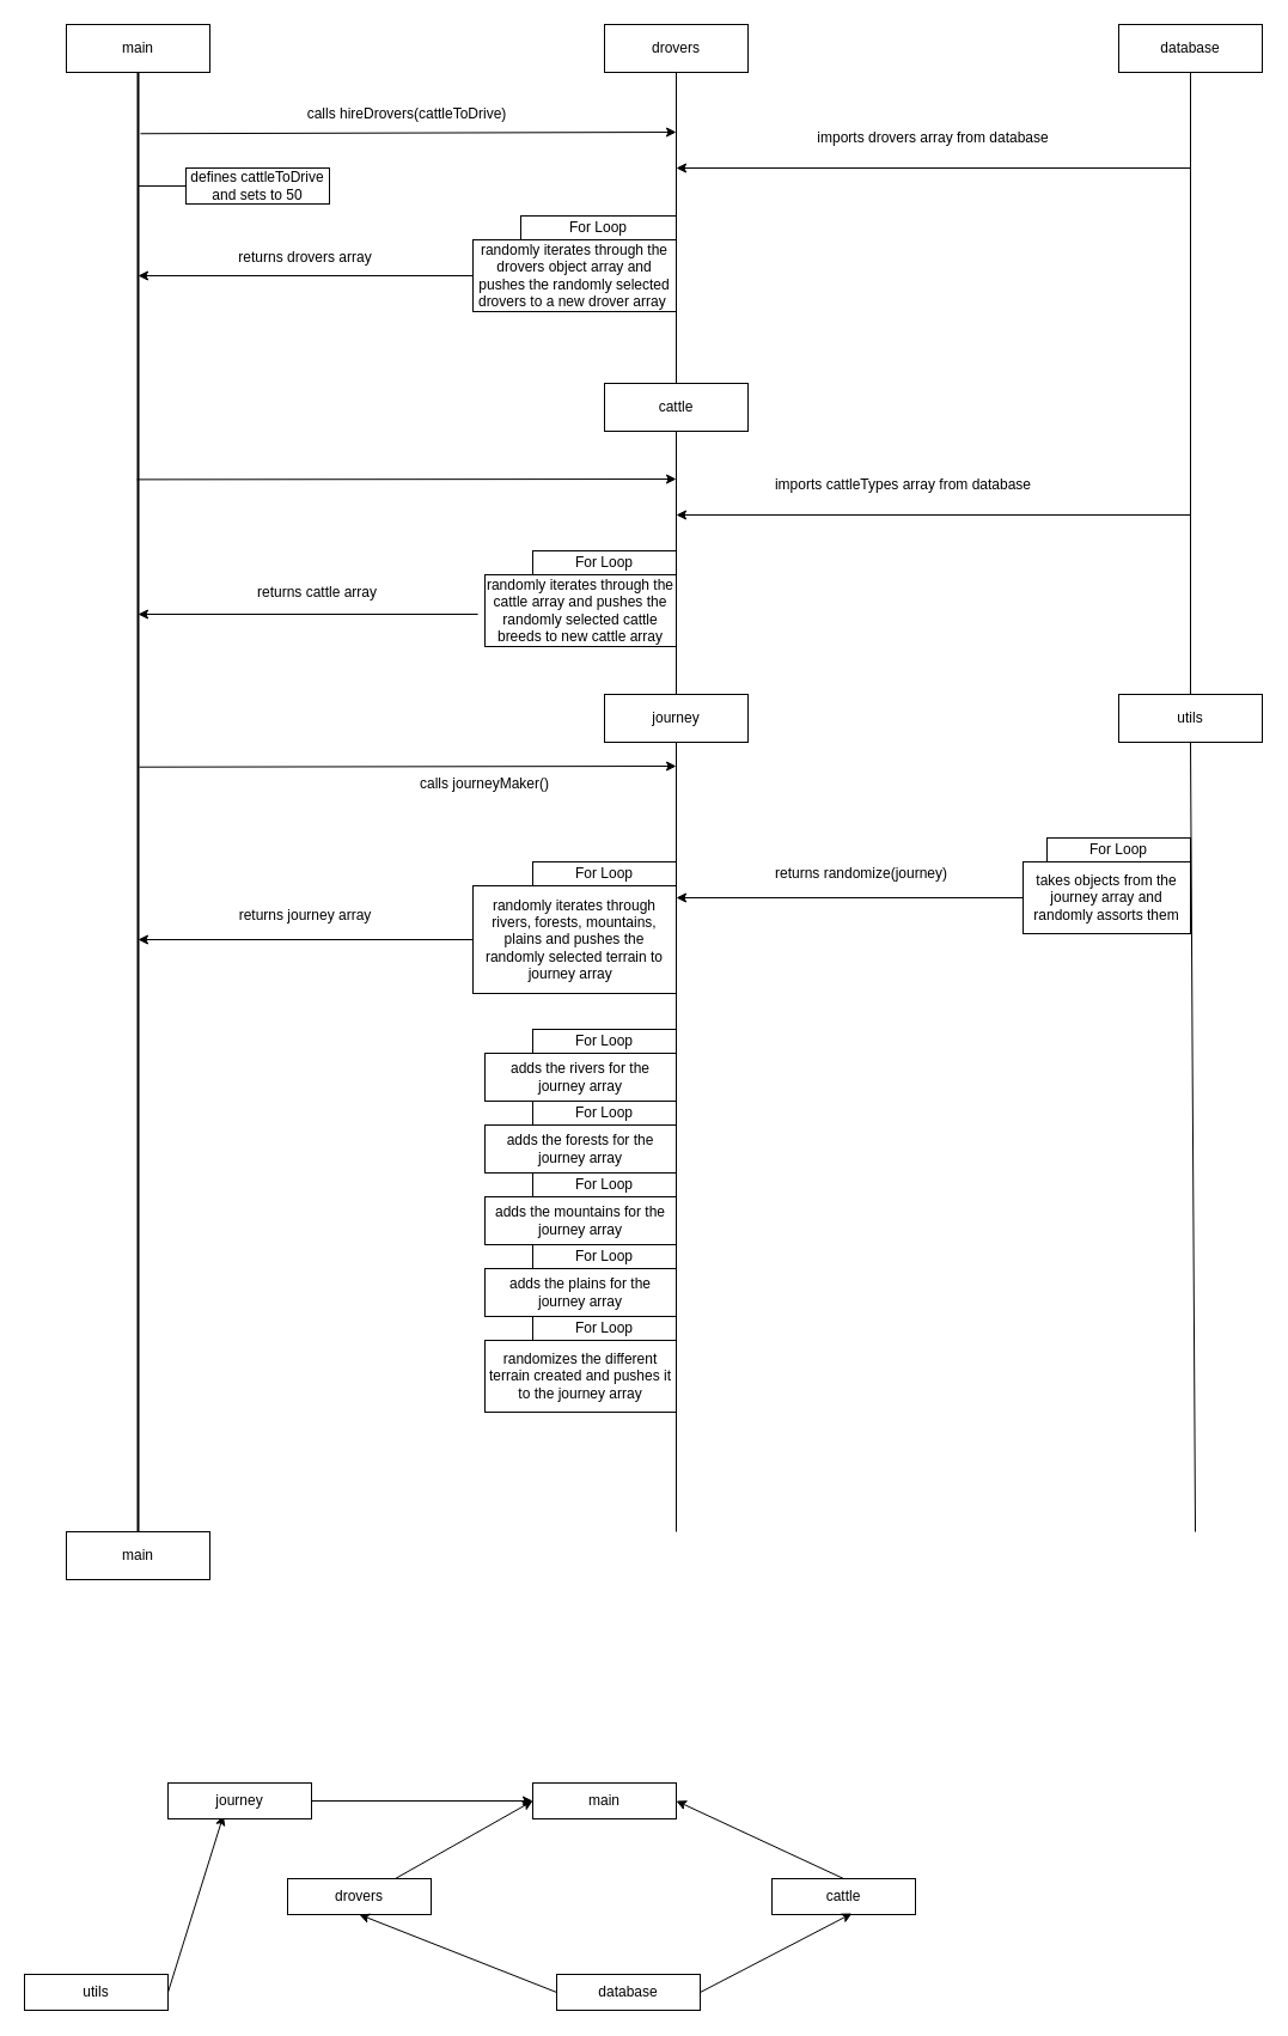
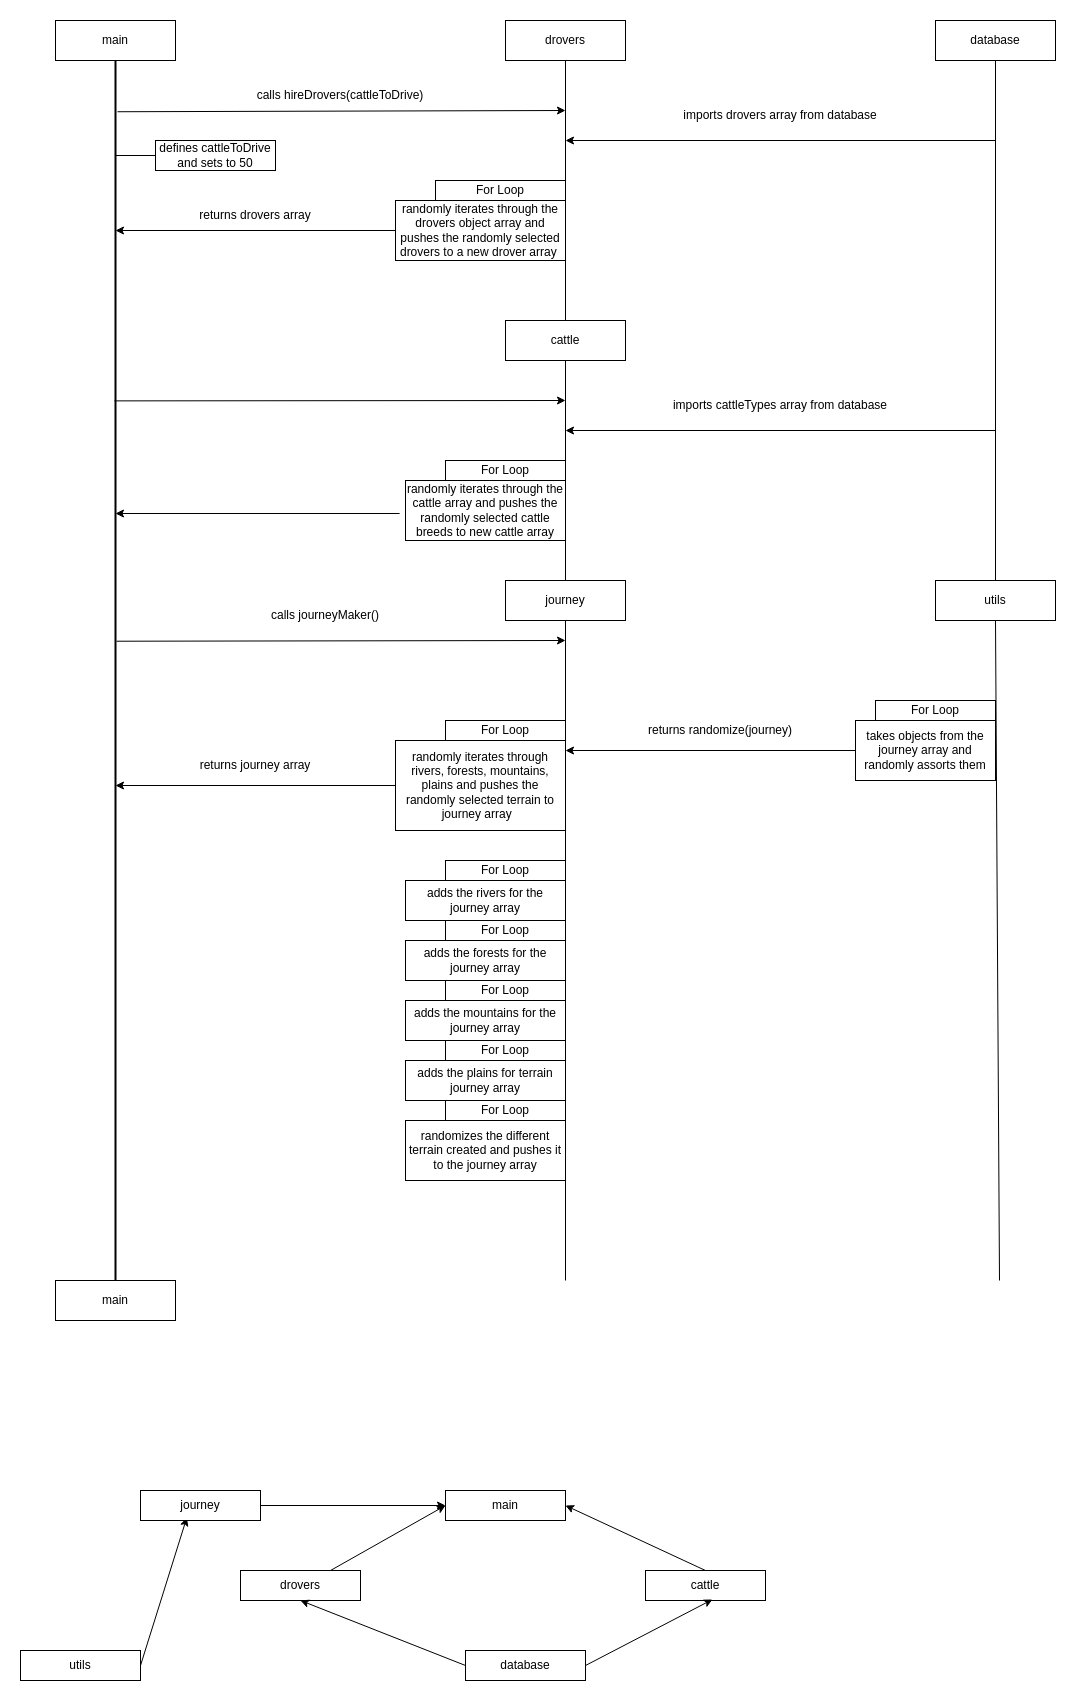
- <mxCell id="59" value="imports cattleTypes array from database" style="text;html=1;strokeColor=none;fillColor=none;align=center;verticalAlign=middle;whiteSpace=wrap;rounded=0;" vertex="1" parent="1"><mxGeometry x="560" y="390" width="390" height="30" as="geometry" /></mxCell>
+ <mxCell id="59" value="imports cattleTypes array from database" style="text;html=1;strokeColor=none;fillColor=none;align=center;verticalAlign=middle;whiteSpace=wrap;rounded=0;" vertex="1" parent="1"><mxGeometry x="585" y="390" width="390" height="30" as="geometry" /></mxCell>
- <mxCell id="49" value="returns cattle array" style="text;html=1;strokeColor=none;fillColor=none;align=center;verticalAlign=middle;whiteSpace=wrap;rounded=0;" vertex="1" parent="1"><mxGeometry x="135" y="480" width="260" height="30" as="geometry" /></mxCell>
- <mxCell id="51" value="calls journeyMaker()" style="text;html=1;strokeColor=none;fillColor=none;align=center;verticalAlign=middle;whiteSpace=wrap;rounded=0;" vertex="1" parent="1"><mxGeometry x="225" y="640" width="360" height="30" as="geometry" /></mxCell>
+ <mxCell id="51" value="calls journeyMaker()" style="text;html=1;strokeColor=none;fillColor=none;align=center;verticalAlign=middle;whiteSpace=wrap;rounded=0;" vertex="1" parent="1"><mxGeometry x="145" y="600" width="360" height="30" as="geometry" /></mxCell>
- <mxCell id="22" value="adds the plains for the journey array" style="rounded=0;whiteSpace=wrap;html=1;" vertex="1" parent="1"><mxGeometry x="405" y="1060" width="160" height="40" as="geometry" /></mxCell>
+ <mxCell id="22" value="adds the plains for terrain journey array" style="rounded=0;whiteSpace=wrap;html=1;" vertex="1" parent="1"><mxGeometry x="405" y="1060" width="160" height="40" as="geometry" /></mxCell>
